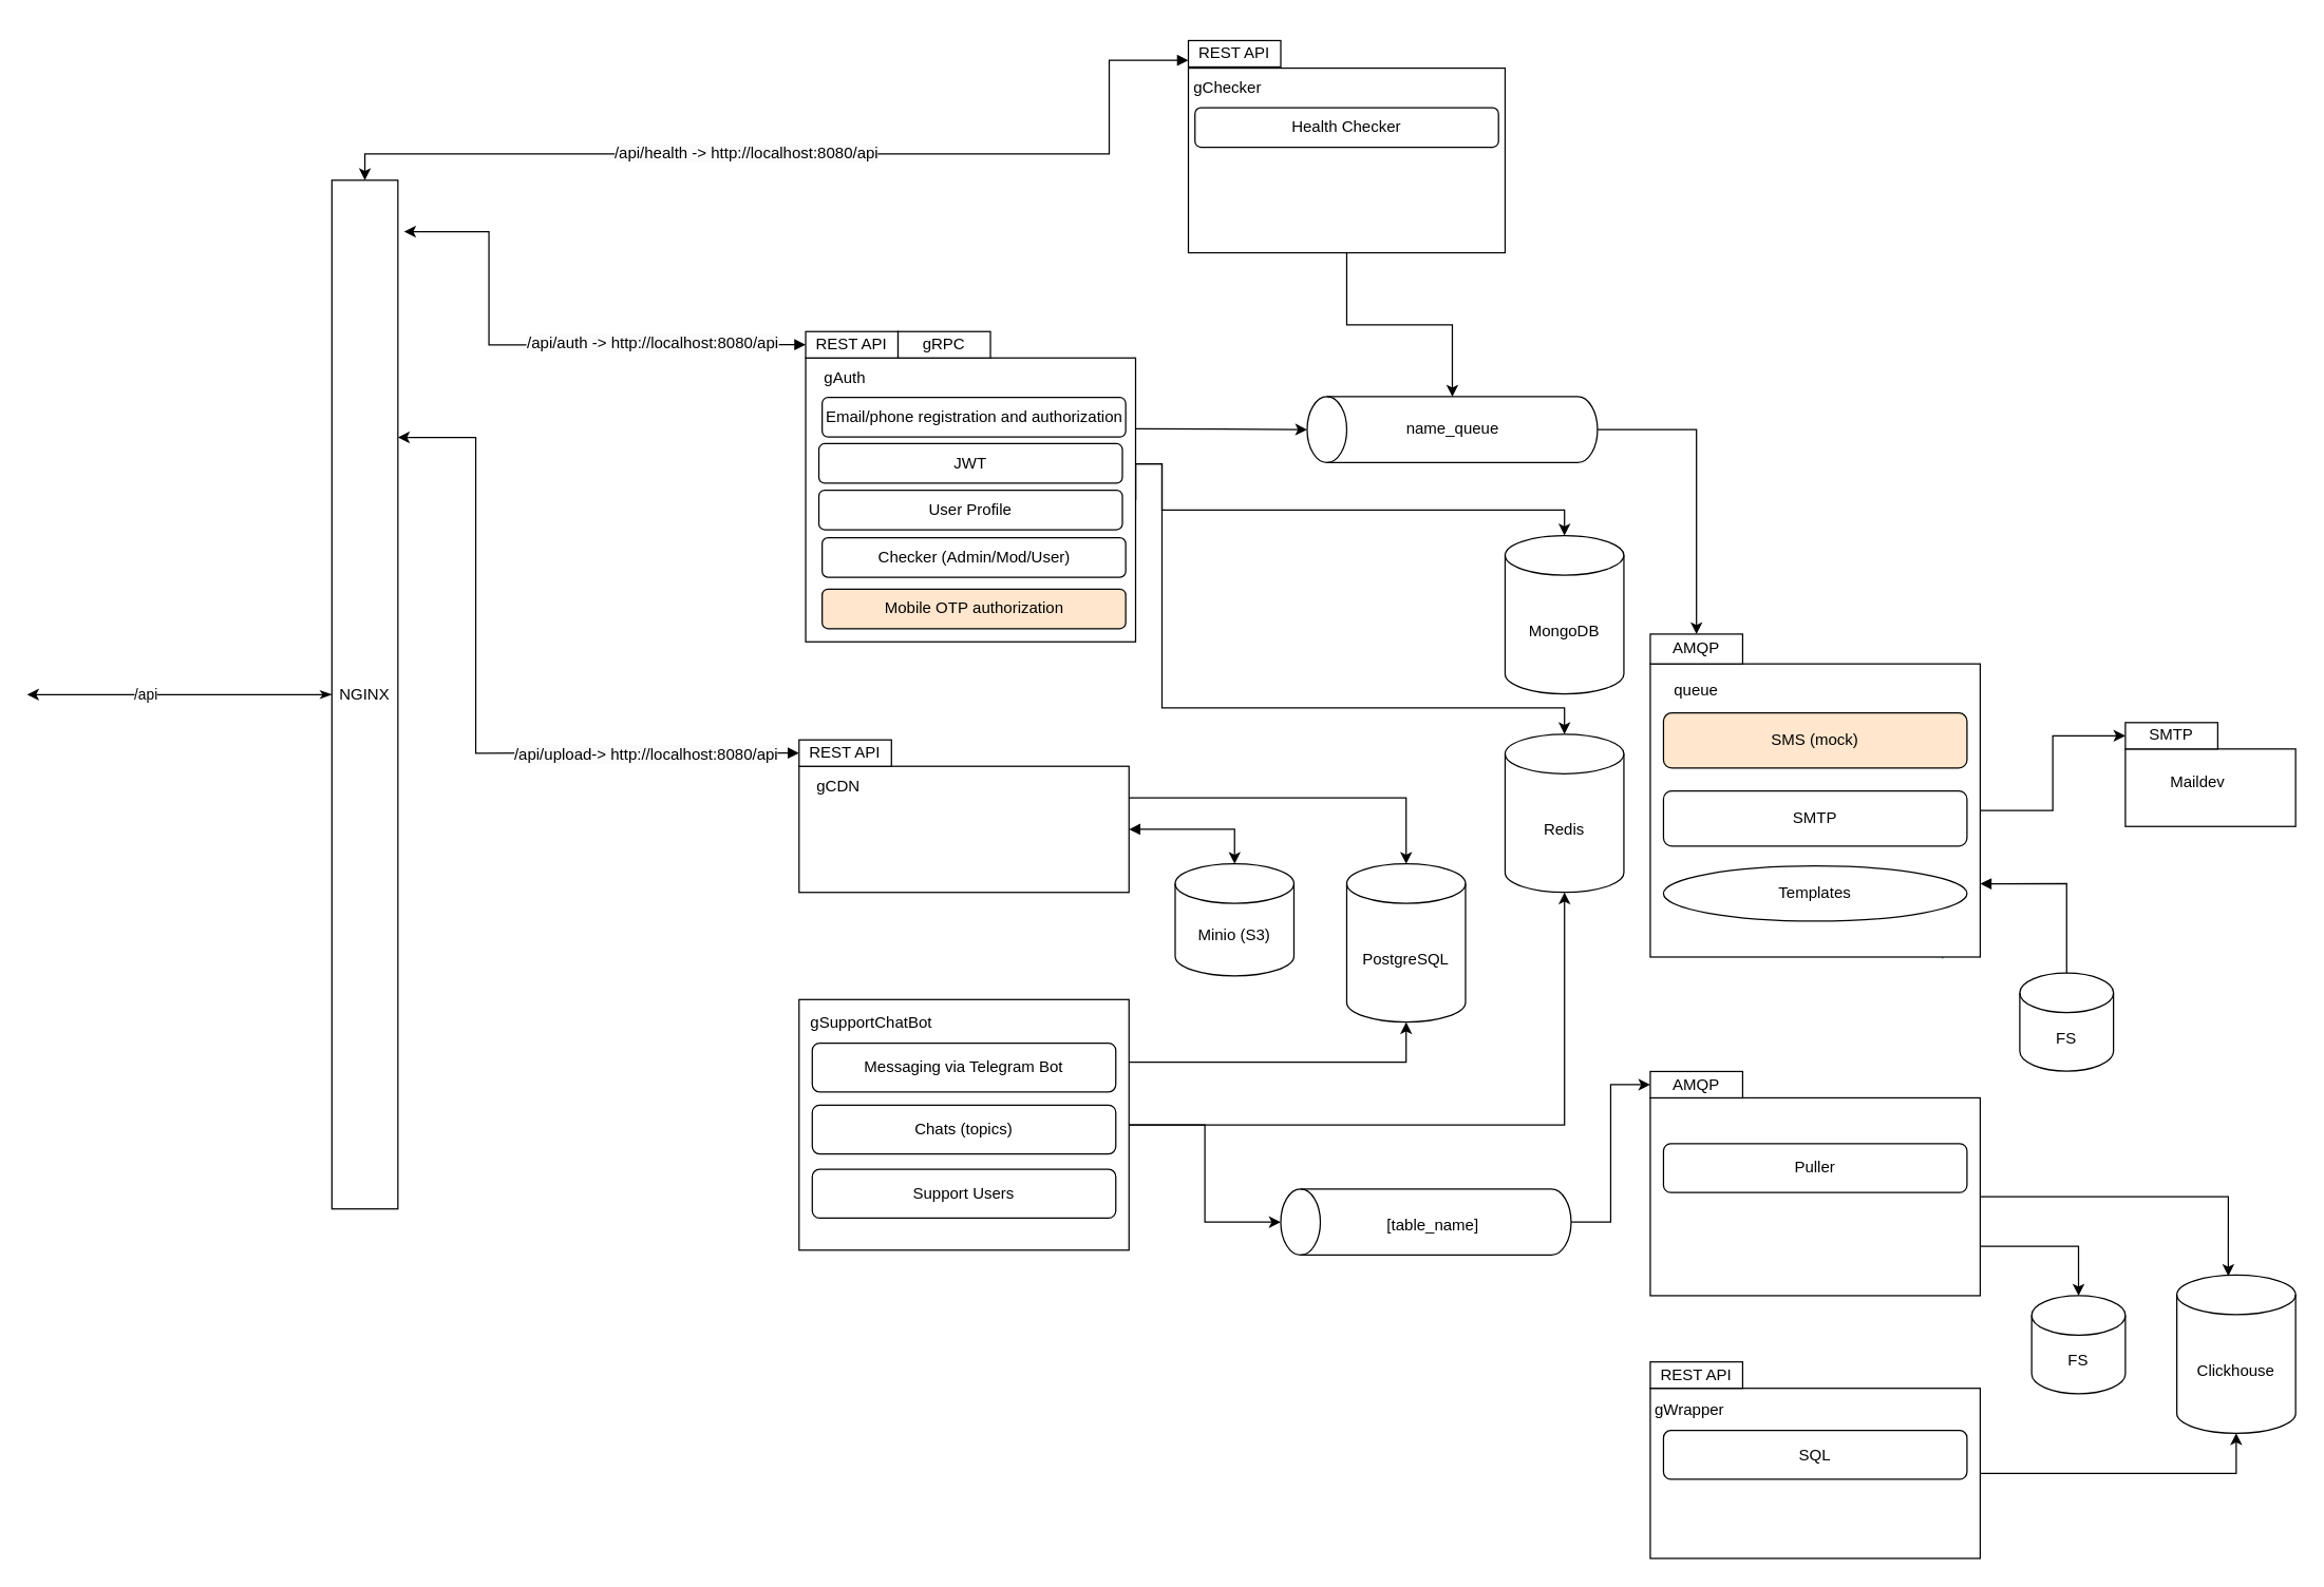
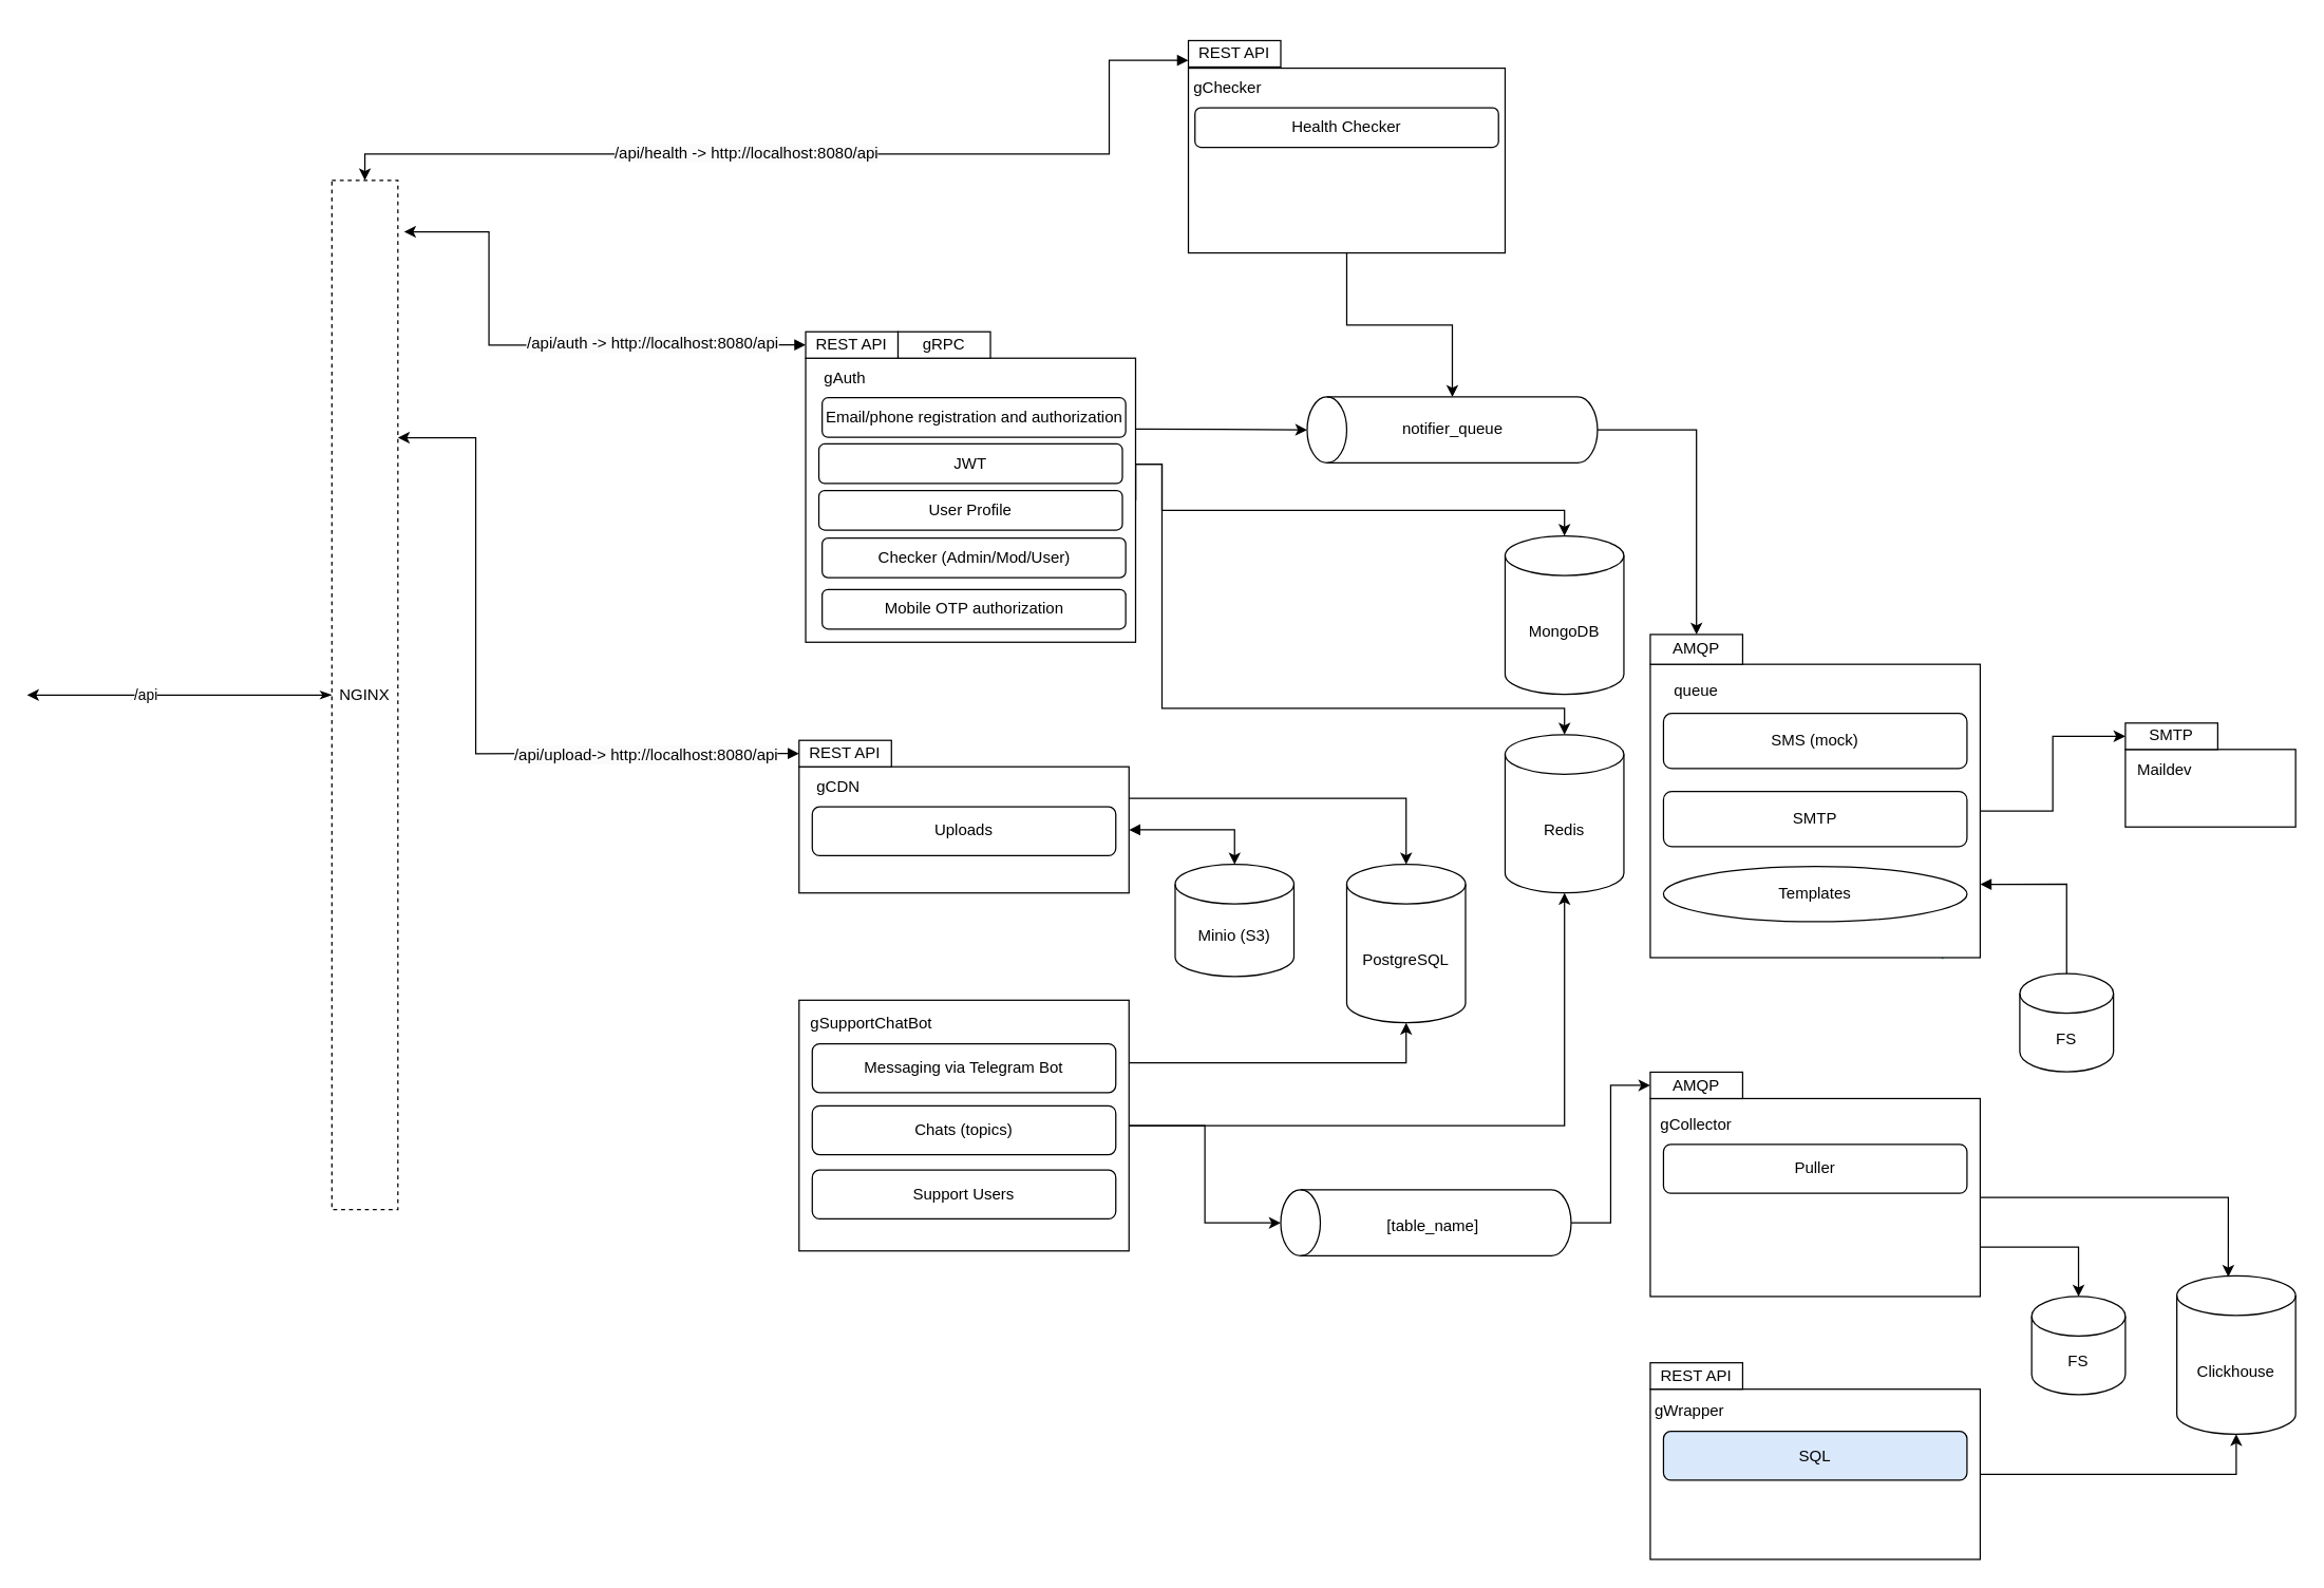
- <mxCell id="7" value="name_queue" style="text;html=1;align=center;verticalAlign=middle;resizable=0;points=[];autosize=1;strokeColor=none;fillColor=none;" parent="1" vertex="1"><mxGeometry x="1050" y="310.11" width="100" height="30" as="geometry" /></mxCell>
+ <mxCell id="7" value="notifier_queue" style="text;html=1;align=center;verticalAlign=middle;resizable=0;points=[];autosize=1;strokeColor=none;fillColor=none;" parent="1" vertex="1"><mxGeometry x="1050" y="310.11" width="100" height="30" as="geometry" /></mxCell>
- <mxCell id="41" value="Mobile OTP&amp;nbsp;authorization" style="rounded=1;whiteSpace=wrap;html=1;fillColor=#ffe6cc;" parent="37" vertex="1"><mxGeometry x="12.5" y="195.25" width="230" height="30" as="geometry" /></mxCell>
+ <mxCell id="41" value="Mobile OTP&amp;nbsp;authorization" style="rounded=1;whiteSpace=wrap;html=1;" parent="37" vertex="1"><mxGeometry x="12.5" y="195.25" width="230" height="30" as="geometry" /></mxCell>
- <mxCell id="10" value="NGINX" style="rounded=0;whiteSpace=wrap;html=1;" parent="1" vertex="1"><mxGeometry x="251" y="136" width="50" height="780" as="geometry" /></mxCell>
+ <mxCell id="10" value="NGINX" style="rounded=0;whiteSpace=wrap;html=1;dashed=1;" parent="1" vertex="1"><mxGeometry x="251" y="136" width="50" height="780" as="geometry" /></mxCell>
- <mxCell id="59" value="SMS (mock)" style="rounded=1;whiteSpace=wrap;html=1;fillColor=#ffe6cc;" parent="55" vertex="1"><mxGeometry x="10" y="84.985" width="230" height="41.787" as="geometry" /></mxCell>
+ <mxCell id="59" value="SMS (mock)" style="rounded=1;whiteSpace=wrap;html=1;" parent="55" vertex="1"><mxGeometry x="10" y="84.985" width="230" height="41.787" as="geometry" /></mxCell>
- <mxCell id="27" value="Maildev" style="text;html=1;strokeColor=none;fillColor=none;align=center;verticalAlign=middle;whiteSpace=wrap;rounded=0;" parent="1" vertex="1"><mxGeometry x="1635" y="577.75" width="60" height="30" as="geometry" /></mxCell>
+ <mxCell id="27" value="Maildev" style="text;html=1;strokeColor=none;fillColor=none;align=center;verticalAlign=middle;whiteSpace=wrap;rounded=0;" parent="1" vertex="1"><mxGeometry x="1610" y="567.75" width="60" height="30" as="geometry" /></mxCell>
+ <mxCell id="54" value="Uploads" style="rounded=1;whiteSpace=wrap;html=1;" parent="50" vertex="1"><mxGeometry x="10" y="50.38" width="230" height="37" as="geometry" /></mxCell>
+ <mxCell id="71" value="gCollector" style="text;html=1;strokeColor=none;fillColor=none;align=center;verticalAlign=middle;whiteSpace=wrap;rounded=0;" parent="69" vertex="1"><mxGeometry x="5" y="51.54" width="60" height="30" as="geometry" /></mxCell>
- <mxCell id="66" value="SQL" style="rounded=1;whiteSpace=wrap;html=1;" parent="63" vertex="1"><mxGeometry x="10" y="68" width="230" height="37" as="geometry" /></mxCell>
+ <mxCell id="66" value="SQL" style="rounded=1;whiteSpace=wrap;html=1;fillColor=#dae8fc;" parent="63" vertex="1"><mxGeometry x="10" y="68" width="230" height="37" as="geometry" /></mxCell>
